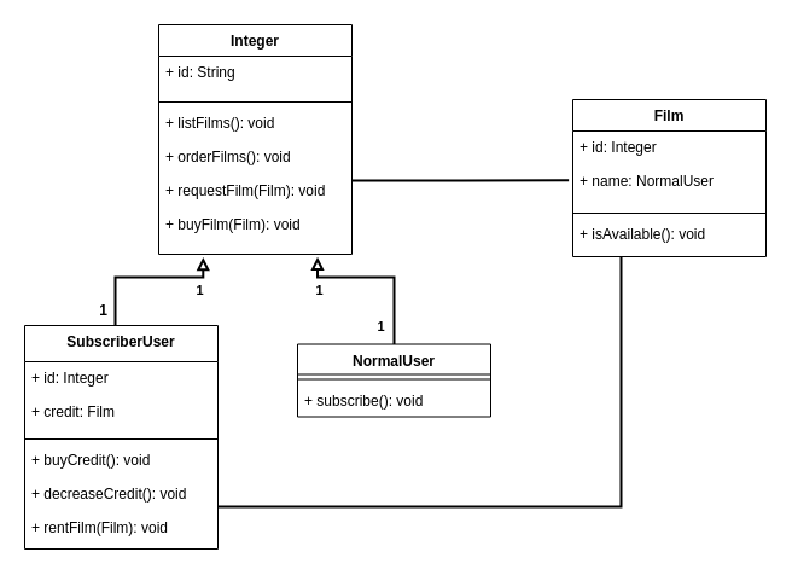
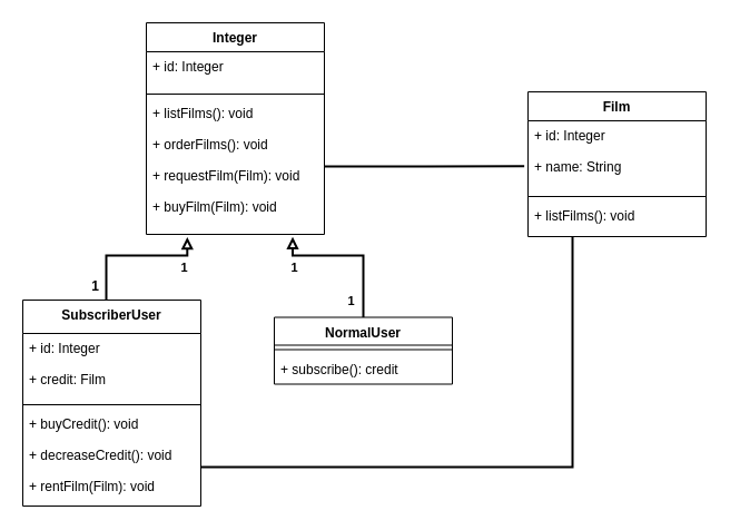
- <mxCell id="3" value="+ id: String&#10;&#10;" style="text;strokeColor=none;fillColor=none;align=left;verticalAlign=top;spacingLeft=4;spacingRight=4;overflow=hidden;rotatable=0;points=[[0,0.5],[1,0.5]];portConstraint=eastwest;" vertex="1" parent="2"><mxGeometry y="26" width="160" height="34" as="geometry" /></mxCell>
+ <mxCell id="3" value="+ id: Integer&#10;&#10;" style="text;strokeColor=none;fillColor=none;align=left;verticalAlign=top;spacingLeft=4;spacingRight=4;overflow=hidden;rotatable=0;points=[[0,0.5],[1,0.5]];portConstraint=eastwest;" vertex="1" parent="2"><mxGeometry y="26" width="160" height="34" as="geometry" /></mxCell>
- <mxCell id="20" value="+ id: Integer&#10;&#10;+ name: NormalUser" style="text;strokeColor=none;fillColor=none;align=left;verticalAlign=top;spacingLeft=4;spacingRight=4;overflow=hidden;rotatable=0;points=[[0,0.5],[1,0.5]];portConstraint=eastwest;" vertex="1" parent="19"><mxGeometry y="26" width="160" height="64" as="geometry" /></mxCell>
+ <mxCell id="20" value="+ id: Integer&#10;&#10;+ name: String" style="text;strokeColor=none;fillColor=none;align=left;verticalAlign=top;spacingLeft=4;spacingRight=4;overflow=hidden;rotatable=0;points=[[0,0.5],[1,0.5]];portConstraint=eastwest;" vertex="1" parent="19"><mxGeometry y="26" width="160" height="64" as="geometry" /></mxCell>
- <mxCell id="22" value="+ isAvailable(): void" style="text;strokeColor=none;fillColor=none;align=left;verticalAlign=top;spacingLeft=4;spacingRight=4;overflow=hidden;rotatable=0;points=[[0,0.5],[1,0.5]];portConstraint=eastwest;" vertex="1" parent="19"><mxGeometry y="98" width="160" height="32" as="geometry" /></mxCell>
+ <mxCell id="22" value="+ listFilms(): void" style="text;strokeColor=none;fillColor=none;align=left;verticalAlign=top;spacingLeft=4;spacingRight=4;overflow=hidden;rotatable=0;points=[[0,0.5],[1,0.5]];portConstraint=eastwest;" vertex="1" parent="19"><mxGeometry y="98" width="160" height="32" as="geometry" /></mxCell>
- <mxCell id="18" value="+ subscribe(): void" style="text;strokeColor=none;fillColor=none;align=left;verticalAlign=top;spacingLeft=4;spacingRight=4;overflow=hidden;rotatable=0;points=[[0,0.5],[1,0.5]];portConstraint=eastwest;" vertex="1" parent="16"><mxGeometry y="33" width="160" height="27" as="geometry" /></mxCell>
+ <mxCell id="18" value="+ subscribe(): credit" style="text;strokeColor=none;fillColor=none;align=left;verticalAlign=top;spacingLeft=4;spacingRight=4;overflow=hidden;rotatable=0;points=[[0,0.5],[1,0.5]];portConstraint=eastwest;" vertex="1" parent="16"><mxGeometry y="33" width="160" height="27" as="geometry" /></mxCell>
